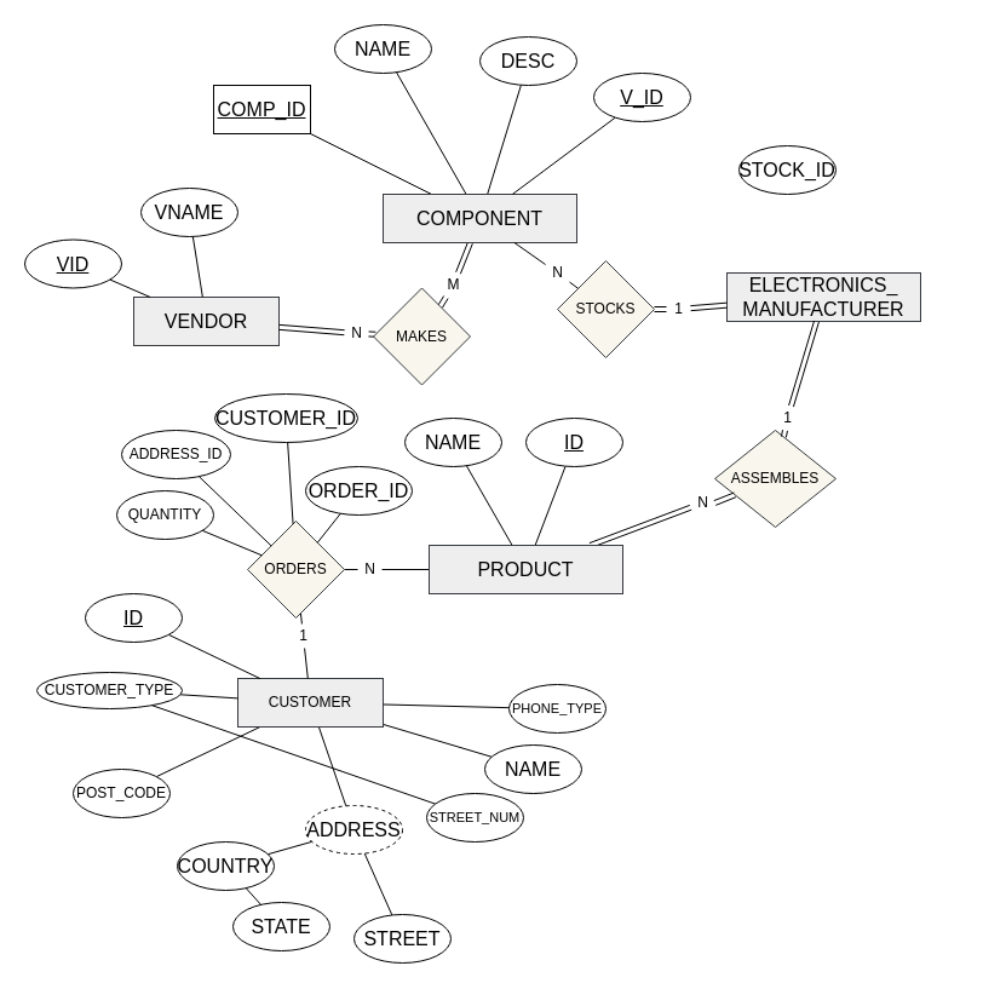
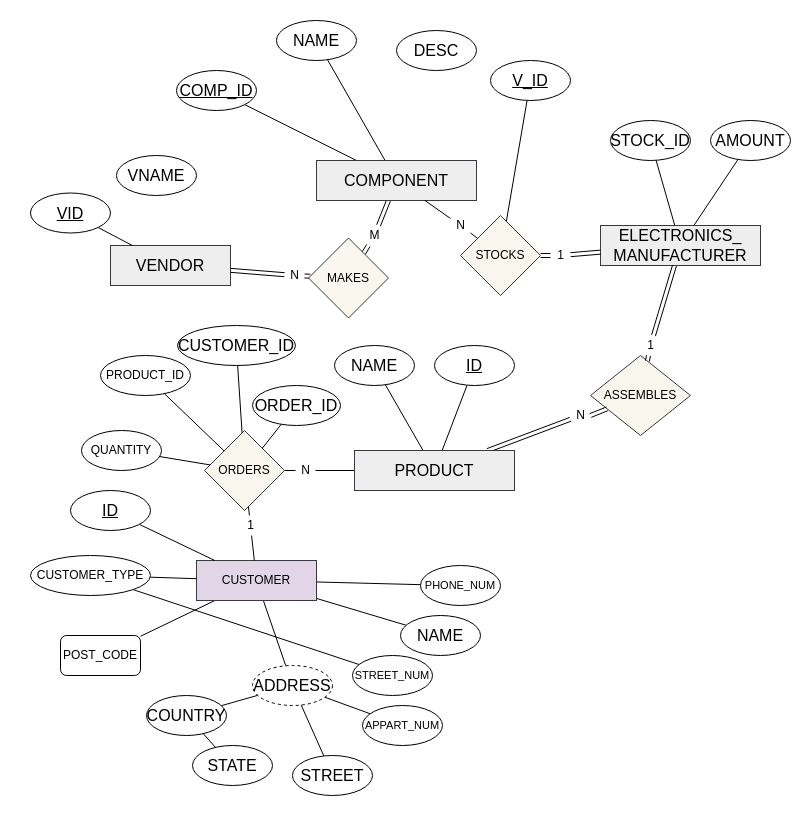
- <mxCell id="18" value="&lt;font style=&quot;font-size: 16px&quot;&gt;&lt;u&gt;COMP_ID&lt;/u&gt;&lt;br&gt;&lt;/font&gt;" style="whiteSpace=wrap;html=1;rounded=0;" parent="1" vertex="1"><mxGeometry x="176" y="70" width="80" height="40" as="geometry" /></mxCell>
+ <mxCell id="18" value="&lt;font style=&quot;font-size: 16px&quot;&gt;&lt;u&gt;COMP_ID&lt;/u&gt;&lt;br&gt;&lt;/font&gt;" style="ellipse;whiteSpace=wrap;html=1;" parent="1" vertex="1"><mxGeometry x="176" y="70" width="80" height="40" as="geometry" /></mxCell>
- <mxCell id="13" style="edgeStyle=none;rounded=0;orthogonalLoop=1;jettySize=auto;html=1;startArrow=none;startFill=0;endArrow=none;endFill=0;strokeWidth=1;" parent="1" source="16" target="20" edge="1"><mxGeometry relative="1" as="geometry" /></mxCell>
- <mxCell id="71" style="edgeStyle=none;rounded=0;orthogonalLoop=1;jettySize=auto;html=1;endArrow=none;endFill=0;" edge="1" parent="1" source="72" target="16"><mxGeometry relative="1" as="geometry" /></mxCell>
+ <mxCell id="71" style="edgeStyle=none;rounded=0;orthogonalLoop=1;jettySize=auto;html=1;endArrow=none;endFill=0;" edge="1" parent="1" source="72" target="42"><mxGeometry relative="1" as="geometry" /></mxCell>
+ <mxCell id="76" value="&lt;font style=&quot;font-size: 16px&quot;&gt;AMOUNT&lt;/font&gt;" style="ellipse;whiteSpace=wrap;html=1;" vertex="1" parent="1"><mxGeometry x="710" y="120" width="80" height="40" as="geometry" /></mxCell>
+ <mxCell id="73" style="edgeStyle=none;rounded=0;orthogonalLoop=1;jettySize=auto;html=1;endArrow=none;endFill=0;" edge="1" parent="1" source="74" target="7"><mxGeometry relative="1" as="geometry"><mxPoint x="692.99" y="135.137" as="targetPoint" /></mxGeometry></mxCell>
+ <mxCell id="75" style="edgeStyle=none;rounded=0;orthogonalLoop=1;jettySize=auto;html=1;endArrow=none;endFill=0;" edge="1" parent="1" source="76" target="7"><mxGeometry relative="1" as="geometry"><mxPoint x="715.883" y="135.713" as="targetPoint" /></mxGeometry></mxCell>
- <mxCell id="68" value="&lt;font style=&quot;font-size: 16px&quot;&gt;&lt;u&gt;VID&lt;/u&gt;&lt;br&gt;&lt;/font&gt;" style="ellipse;whiteSpace=wrap;html=1;" vertex="1" parent="1"><mxGeometry x="20" y="197.5" width="80" height="40" as="geometry" /></mxCell>
+ <mxCell id="68" value="&lt;font style=&quot;font-size: 16px&quot;&gt;&lt;u&gt;VID&lt;/u&gt;&lt;br&gt;&lt;/font&gt;" style="ellipse;whiteSpace=wrap;html=1;" vertex="1" parent="1"><mxGeometry x="30" y="192.5" width="80" height="40" as="geometry" /></mxCell>
- <mxCell id="69" style="edgeStyle=none;rounded=0;orthogonalLoop=1;jettySize=auto;html=1;endArrow=none;endFill=0;" edge="1" parent="1" source="70" target="12"><mxGeometry relative="1" as="geometry" /></mxCell>
- <mxCell id="82" value="&lt;font&gt;&lt;font style=&quot;font-size: 12px&quot;&gt;ADDRESS_ID&lt;/font&gt;&lt;br&gt;&lt;/font&gt;" style="ellipse;whiteSpace=wrap;html=1;" vertex="1" parent="1"><mxGeometry x="100" y="355" width="90" height="40" as="geometry" /></mxCell>
+ <mxCell id="82" value="&lt;font&gt;&lt;font style=&quot;font-size: 12px&quot;&gt;PRODUCT_ID&lt;/font&gt;&lt;br&gt;&lt;/font&gt;" style="ellipse;whiteSpace=wrap;html=1;" vertex="1" parent="1"><mxGeometry x="100" y="355" width="90" height="40" as="geometry" /></mxCell>
- <mxCell id="80" value="&lt;font&gt;QUANTITY&lt;br&gt;&lt;/font&gt;" style="ellipse;whiteSpace=wrap;html=1;" vertex="1" parent="1"><mxGeometry x="96" y="405" width="80" height="40" as="geometry" /></mxCell>
+ <mxCell id="80" value="&lt;font&gt;QUANTITY&lt;br&gt;&lt;/font&gt;" style="ellipse;whiteSpace=wrap;html=1;" vertex="1" parent="1"><mxGeometry x="81" y="430" width="80" height="40" as="geometry" /></mxCell>
- <mxCell id="63" value="&lt;font&gt;&lt;font style=&quot;font-size: 12px&quot;&gt;CUSTOMER_TYPE&lt;/font&gt;&lt;br&gt;&lt;/font&gt;" style="ellipse;whiteSpace=wrap;html=1;" vertex="1" parent="1"><mxGeometry x="30" y="555" width="120" height="30" as="geometry" /></mxCell>
+ <mxCell id="63" value="&lt;font&gt;&lt;font style=&quot;font-size: 12px&quot;&gt;CUSTOMER_TYPE&lt;/font&gt;&lt;br&gt;&lt;/font&gt;" style="ellipse;whiteSpace=wrap;html=1;" vertex="1" parent="1"><mxGeometry x="30" y="555" width="120" height="40" as="geometry" /></mxCell>
- <mxCell id="52" value="CUSTOMER" style="rounded=0;whiteSpace=wrap;html=1;fillColor=#eeeeee;strokeColor=#36393d;" parent="1" vertex="1"><mxGeometry x="196" y="560" width="120" height="40" as="geometry" /></mxCell>
+ <mxCell id="52" value="CUSTOMER" style="rounded=0;whiteSpace=wrap;html=1;fillColor=#e1d5e7;strokeColor=#36393d;" parent="1" vertex="1"><mxGeometry x="196" y="560" width="120" height="40" as="geometry" /></mxCell>
- <mxCell id="26" value="&lt;font&gt;&lt;font style=&quot;font-size: 11px&quot;&gt;PHONE_TYPE&lt;/font&gt;&lt;br&gt;&lt;/font&gt;" style="ellipse;whiteSpace=wrap;html=1;" parent="1" vertex="1"><mxGeometry x="420" y="565" width="80" height="40" as="geometry" /></mxCell>
+ <mxCell id="26" value="&lt;font&gt;&lt;font style=&quot;font-size: 11px&quot;&gt;PHONE_NUM&lt;/font&gt;&lt;br&gt;&lt;/font&gt;" style="ellipse;whiteSpace=wrap;html=1;" parent="1" vertex="1"><mxGeometry x="420" y="565" width="80" height="40" as="geometry" /></mxCell>
- <mxCell id="24" value="&lt;font&gt;&lt;font style=&quot;font-size: 12px&quot;&gt;POST_CODE&lt;/font&gt;&lt;br&gt;&lt;/font&gt;" style="ellipse;whiteSpace=wrap;html=1;" parent="1" vertex="1"><mxGeometry x="60" y="635" width="80" height="40" as="geometry" /></mxCell>
+ <mxCell id="24" value="&lt;font&gt;&lt;font style=&quot;font-size: 12px&quot;&gt;POST_CODE&lt;/font&gt;&lt;br&gt;&lt;/font&gt;" style="whiteSpace=wrap;html=1;rounded=1;" parent="1" vertex="1"><mxGeometry x="60" y="635" width="80" height="40" as="geometry" /></mxCell>
+ <mxCell id="33" style="edgeStyle=none;rounded=0;orthogonalLoop=1;jettySize=auto;html=1;endArrow=none;endFill=0;" parent="1" source="34" target="28" edge="1"><mxGeometry relative="1" as="geometry" /></mxCell>
+ <mxCell id="34" value="&lt;font&gt;&lt;font style=&quot;font-size: 11px&quot;&gt;APPART_NUM&lt;/font&gt;&lt;br&gt;&lt;/font&gt;" style="ellipse;whiteSpace=wrap;html=1;" parent="1" vertex="1"><mxGeometry x="362" y="705" width="80" height="40" as="geometry" /></mxCell>
